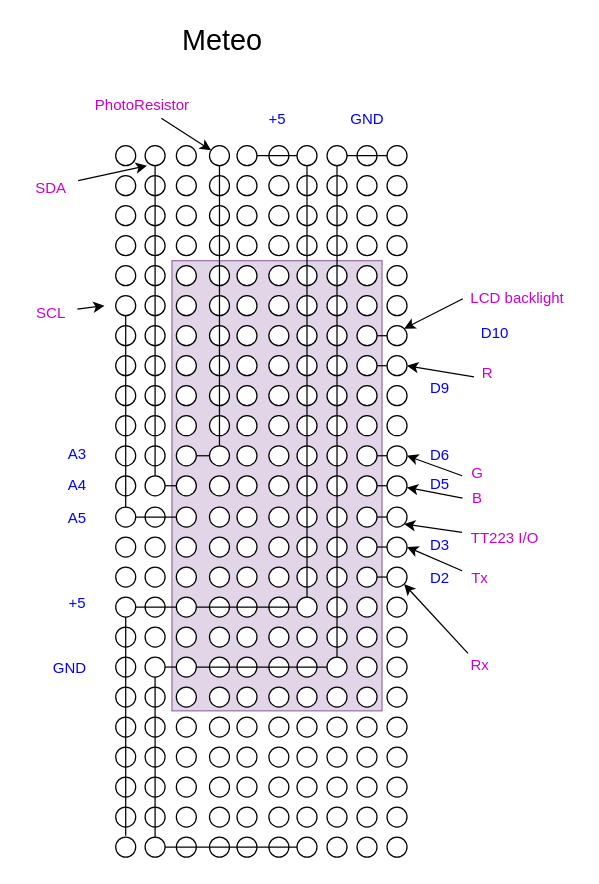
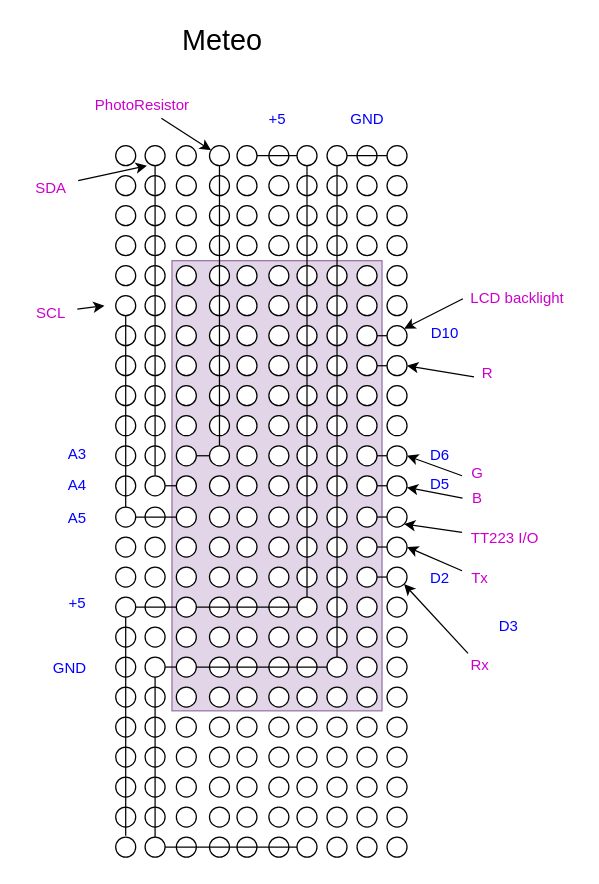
- <mxCell id="317" value="D10" style="text;html=1;align=center;verticalAlign=middle;resizable=0;points=[];autosize=1;fontColor=#0000FF;" parent="1" vertex="1"><mxGeometry x="377" y="256" width="36" height="20" as="geometry" /></mxCell>
+ <mxCell id="317" value="D10" style="text;html=1;align=center;verticalAlign=middle;resizable=0;points=[];autosize=1;fontColor=#0000FF;" parent="1" vertex="1"><mxGeometry x="337" y="256" width="36" height="20" as="geometry" /></mxCell>
- <mxCell id="316" value="D9" style="text;html=1;align=center;verticalAlign=middle;resizable=0;points=[];autosize=1;fontColor=#0000FF;" parent="1" vertex="1"><mxGeometry x="337" y="300" width="28" height="20" as="geometry" /></mxCell>
- <mxCell id="313" value="D3" style="text;html=1;align=center;verticalAlign=middle;resizable=0;points=[];autosize=1;fontColor=#0000FF;" parent="1" vertex="1"><mxGeometry x="337" y="426" width="28" height="20" as="geometry" /></mxCell>
+ <mxCell id="313" value="D3" style="text;html=1;align=center;verticalAlign=middle;resizable=0;points=[];autosize=1;fontColor=#0000FF;" parent="1" vertex="1"><mxGeometry x="392" y="491" width="28" height="20" as="geometry" /></mxCell>
